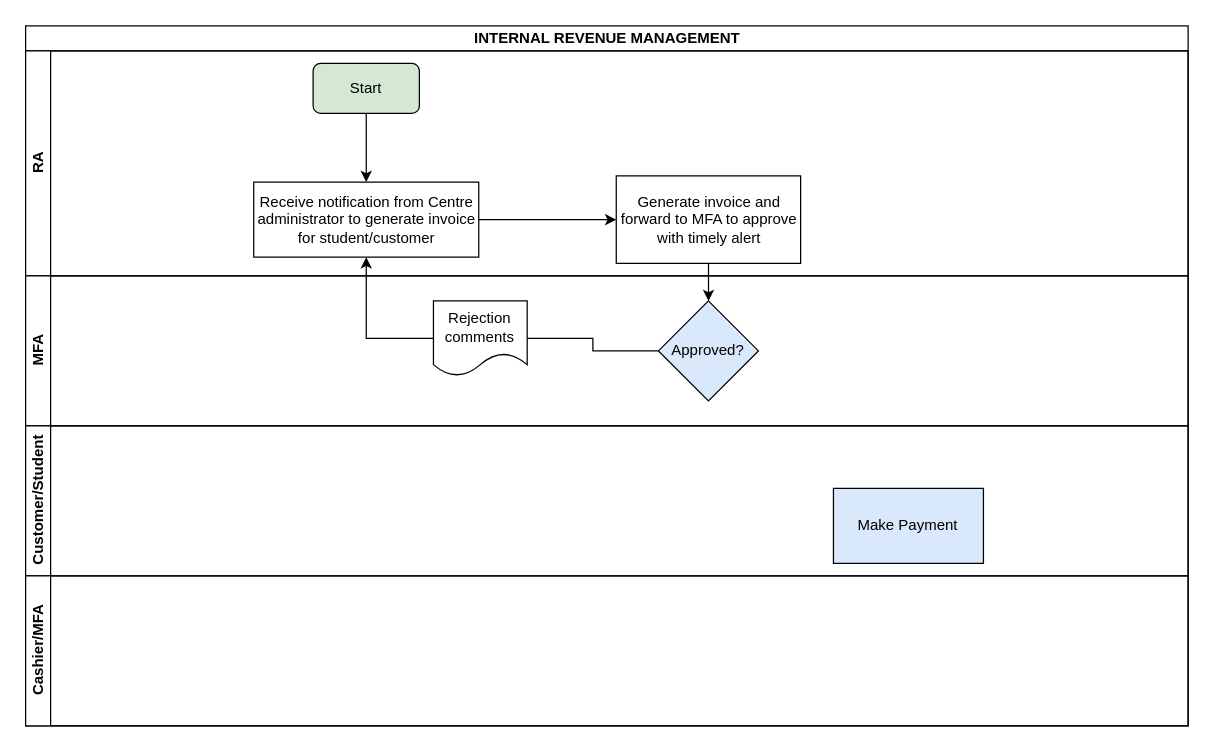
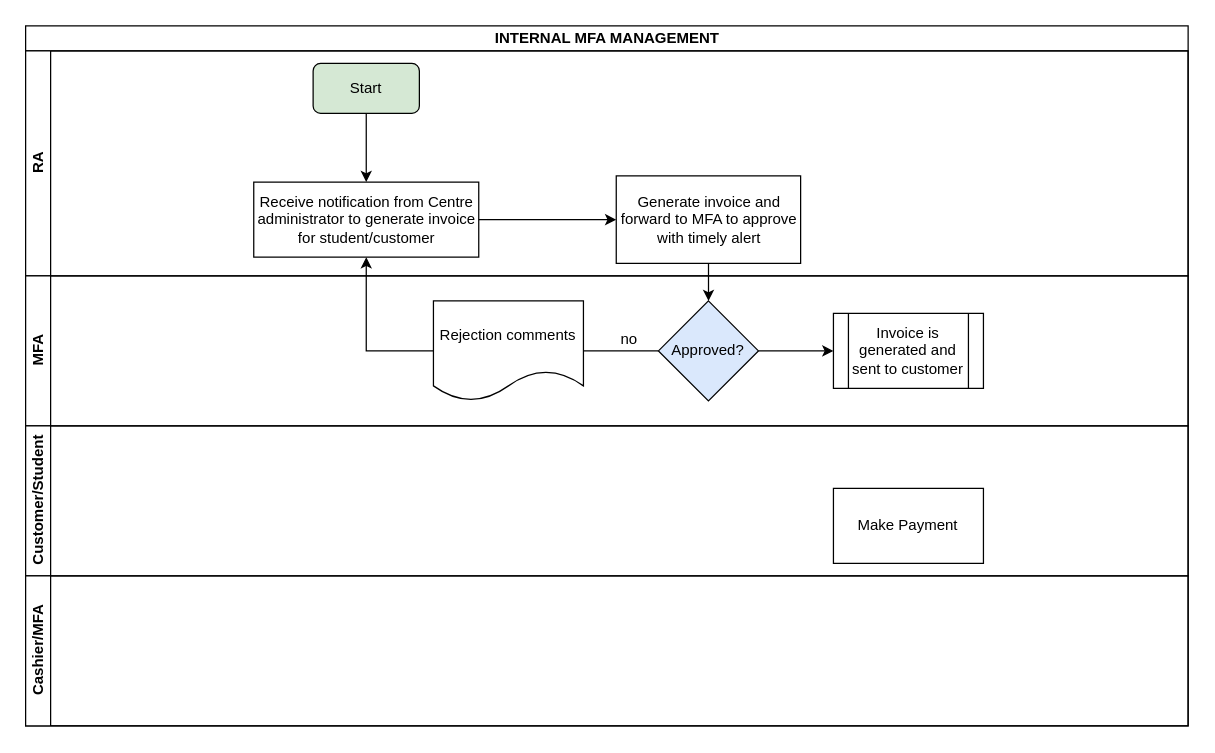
- <mxCell id="2" value="INTERNAL REVENUE MANAGEMENT" style="swimlane;html=1;childLayout=stackLayout;resizeParent=1;resizeParentMax=0;horizontal=1;startSize=20;horizontalStack=0;" vertex="1" parent="1"><mxGeometry x="20" y="20" width="930" height="560" as="geometry" /></mxCell>
+ <mxCell id="2" value="INTERNAL MFA MANAGEMENT" style="swimlane;html=1;childLayout=stackLayout;resizeParent=1;resizeParentMax=0;horizontal=1;startSize=20;horizontalStack=0;" vertex="1" parent="1"><mxGeometry x="20" y="20" width="930" height="560" as="geometry" /></mxCell>
- <mxCell id="16" value="Rejection comments" style="shape=document;whiteSpace=wrap;html=1;boundedLbl=1;rounded=0;" vertex="1" parent="1"><mxGeometry x="346.25" y="240" width="75" height="60" as="geometry" /></mxCell>
+ <mxCell id="16" value="Rejection comments" style="shape=document;whiteSpace=wrap;html=1;boundedLbl=1;rounded=0;" vertex="1" parent="1"><mxGeometry x="346.25" y="240" width="120" height="80" as="geometry" /></mxCell>
+ <mxCell id="9" value="no" style="text;html=1;strokeColor=none;fillColor=none;align=center;verticalAlign=middle;whiteSpace=wrap;rounded=0;" vertex="1" parent="7"><mxGeometry x="463.25" y="41" width="40" height="20" as="geometry" /></mxCell>
+ <mxCell id="19" value="" style="edgeStyle=orthogonalEdgeStyle;rounded=0;orthogonalLoop=1;jettySize=auto;html=1;" edge="1" parent="1" source="8" target="18"><mxGeometry relative="1" as="geometry" /></mxCell>
+ <mxCell id="18" value="Invoice is generated and sent to customer" style="shape=process;whiteSpace=wrap;html=1;backgroundOutline=1;rounded=0;" vertex="1" parent="1"><mxGeometry x="666.25" y="250" width="120" height="60" as="geometry" /></mxCell>
- <mxCell id="20" value="Make Payment" style="whiteSpace=wrap;html=1;rounded=0;fillColor=#dae8fc;" vertex="1" parent="1"><mxGeometry x="666.25" y="390" width="120" height="60" as="geometry" /></mxCell>
+ <mxCell id="20" value="Make Payment" style="whiteSpace=wrap;html=1;rounded=0;" vertex="1" parent="1"><mxGeometry x="666.25" y="390" width="120" height="60" as="geometry" /></mxCell>
